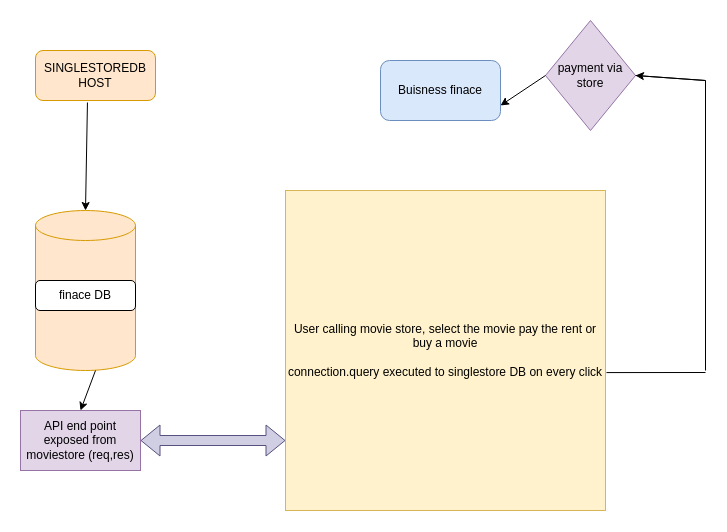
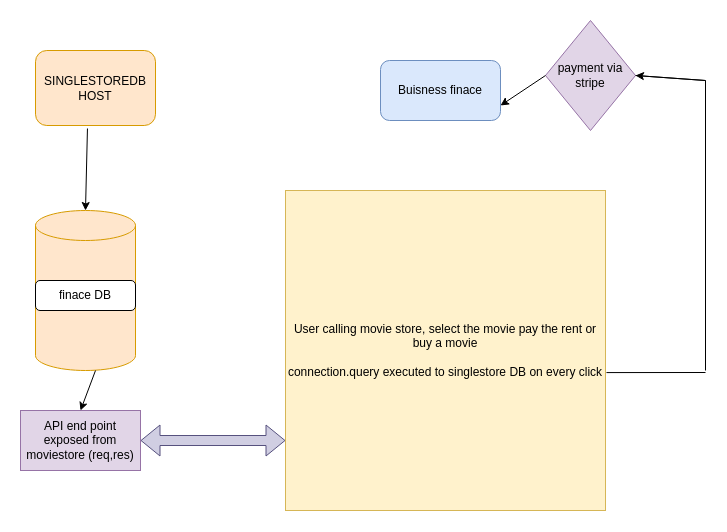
- <mxCell id="4" value="SINGLESTOREDB HOST" style="whiteSpace=wrap;html=1;rounded=1;fillColor=#ffe6cc;strokeColor=#d79b00;" vertex="1" parent="1"><mxGeometry x="35" y="50" width="120" height="50" as="geometry" /></mxCell>
+ <mxCell id="4" value="SINGLESTOREDB HOST" style="whiteSpace=wrap;html=1;rounded=1;fillColor=#ffe6cc;strokeColor=#d79b00;" vertex="1" parent="1"><mxGeometry x="35" y="50" width="120" height="75" as="geometry" /></mxCell>
- <mxCell id="9" value="payment via store" style="rhombus;whiteSpace=wrap;html=1;fillColor=#e1d5e7;strokeColor=#9673a6;" vertex="1" parent="1"><mxGeometry x="545" y="20" width="90" height="110" as="geometry" /></mxCell>
+ <mxCell id="9" value="payment via stripe" style="rhombus;whiteSpace=wrap;html=1;fillColor=#e1d5e7;strokeColor=#9673a6;" vertex="1" parent="1"><mxGeometry x="545" y="20" width="90" height="110" as="geometry" /></mxCell>
